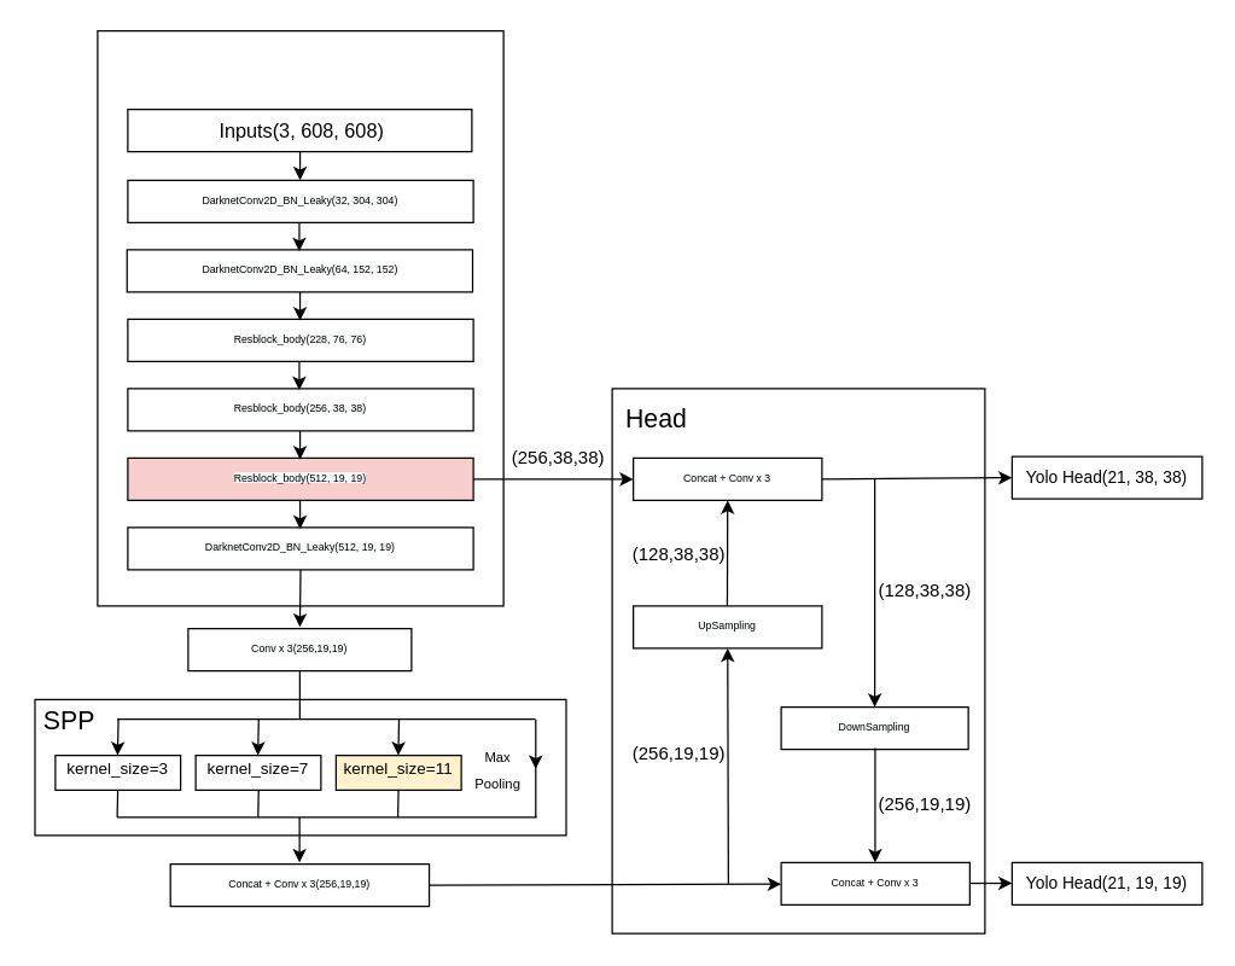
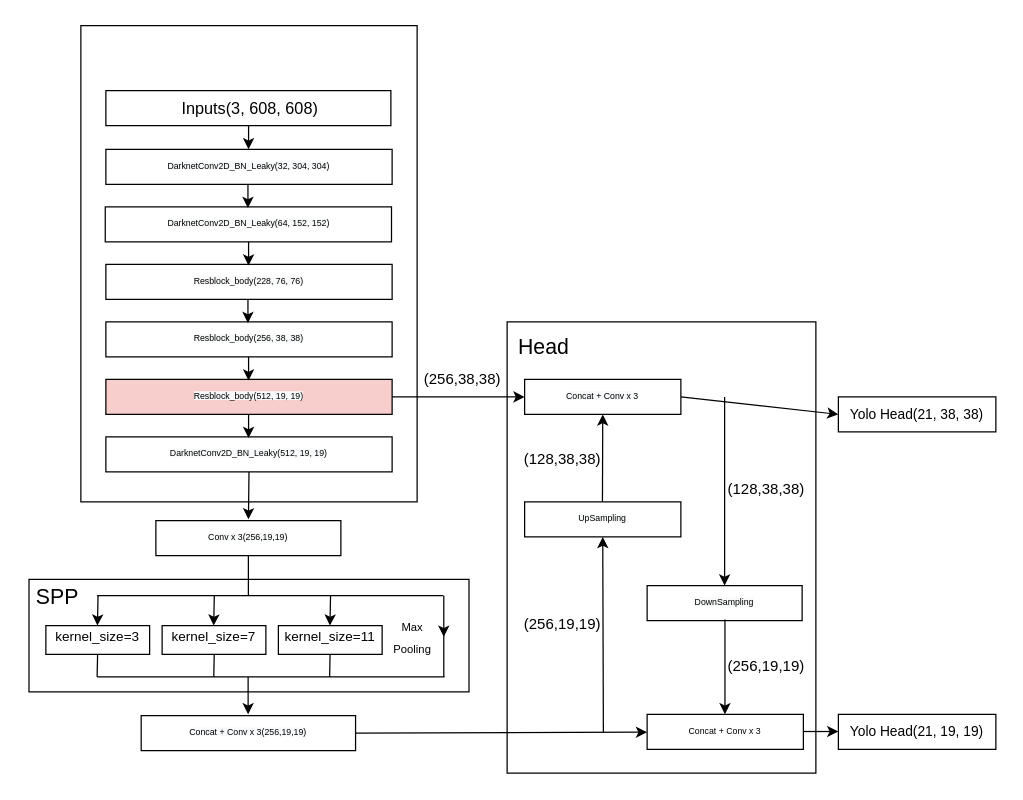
- <mxCell id="42" value="&lt;font face=&quot;helvetica&quot; style=&quot;font-size: 11px&quot;&gt;Yolo Head(21, 38, 38)&lt;/font&gt;" style="rounded=0;whiteSpace=wrap;html=1;strokeWidth=1;fontSize=7;" vertex="1" parent="1"><mxGeometry x="670" y="302" width="126" height="28" as="geometry" /></mxCell>
+ <mxCell id="42" value="&lt;font face=&quot;helvetica&quot; style=&quot;font-size: 11px&quot;&gt;Yolo Head(21, 38, 38)&lt;/font&gt;" style="rounded=0;whiteSpace=wrap;html=1;strokeWidth=1;fontSize=7;" vertex="1" parent="1"><mxGeometry x="670" y="317" width="126" height="28" as="geometry" /></mxCell>
- <mxCell id="47" value="&lt;font style=&quot;font-size: 13px&quot;&gt;&lt;sup&gt;kernel_size=11&lt;/sup&gt;&lt;/font&gt;" style="rounded=0;whiteSpace=wrap;html=1;fillColor=#fff2cc;" vertex="1" parent="1"><mxGeometry x="222" y="500" width="83" height="23" as="geometry" /></mxCell>
+ <mxCell id="47" value="&lt;font style=&quot;font-size: 13px&quot;&gt;&lt;sup&gt;kernel_size=11&lt;/sup&gt;&lt;/font&gt;" style="rounded=0;whiteSpace=wrap;html=1;" vertex="1" parent="1"><mxGeometry x="222" y="500" width="83" height="23" as="geometry" /></mxCell>
